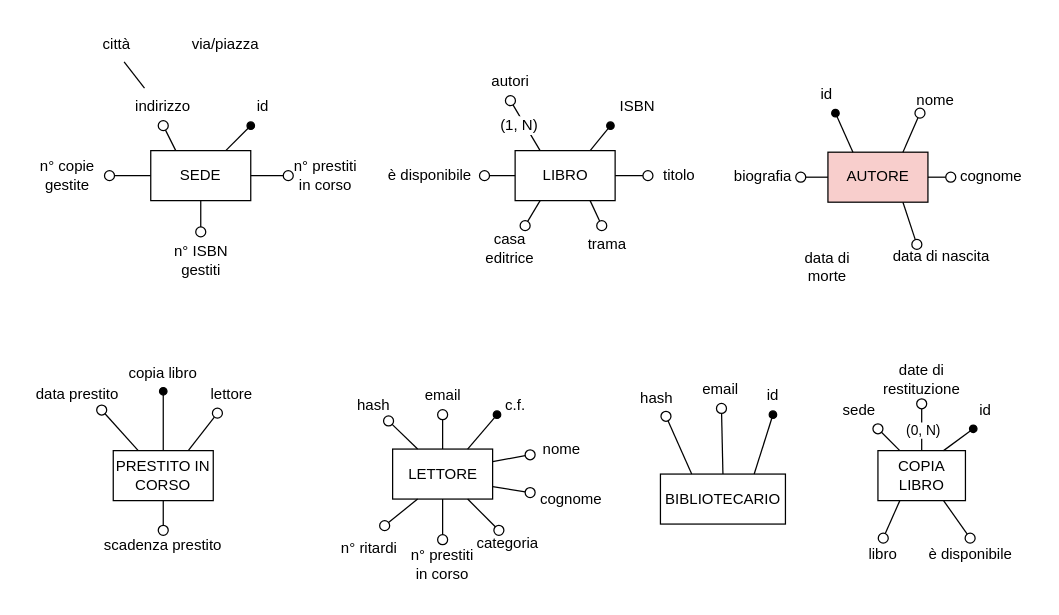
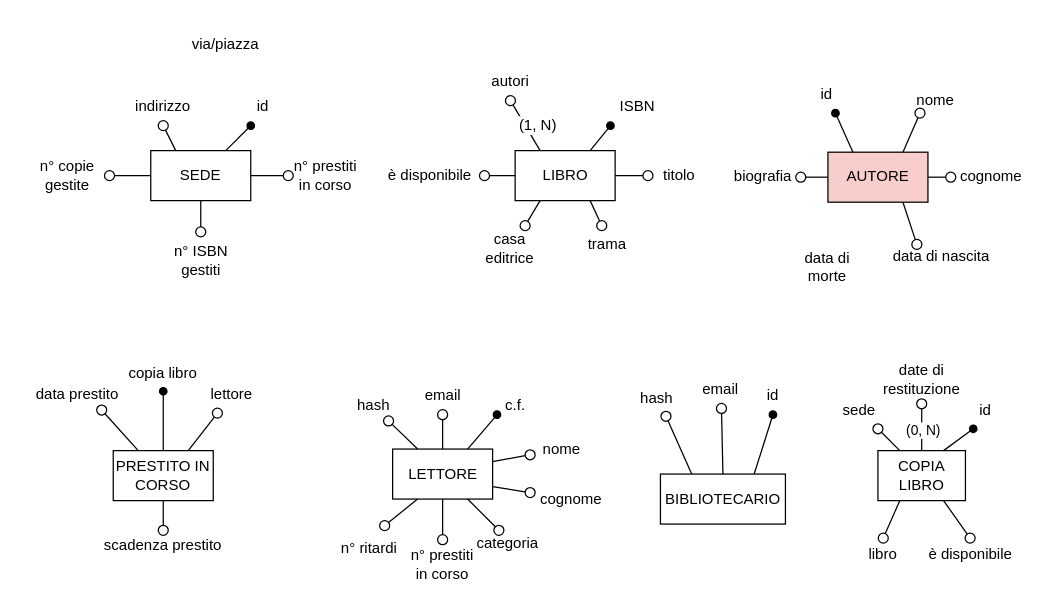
- <mxCell id="11" value="città" style="text;html=1;align=center;verticalAlign=middle;whiteSpace=wrap;rounded=0;" parent="1" vertex="1"><mxGeometry x="73" y="20" width="40" height="30" as="geometry" /></mxCell>
- <mxCell id="9" value="" style="endArrow=none;html=1;rounded=0;exitX=0.25;exitY=0;exitDx=0;exitDy=0;entryX=0.642;entryY=0.967;entryDx=0;entryDy=0;entryPerimeter=0;" parent="1" source="8" target="11" edge="1"><mxGeometry width="50" height="50" relative="1" as="geometry"><mxPoint x="163" y="66" as="sourcePoint" /><mxPoint x="80" y="40" as="targetPoint" /></mxGeometry></mxCell>
- <mxCell id="29" value="(1, N)" style="text;html=1;align=center;verticalAlign=middle;whiteSpace=wrap;rounded=0;labelBackgroundColor=default;" parent="1" vertex="1"><mxGeometry x="394.75" y="90" width="40" height="20" as="geometry" /></mxCell>
+ <mxCell id="29" value="(1, N)" style="text;html=1;align=center;verticalAlign=middle;whiteSpace=wrap;rounded=0;labelBackgroundColor=default;" parent="1" vertex="1"><mxGeometry x="409.75" y="90" width="40" height="20" as="geometry" /></mxCell>
